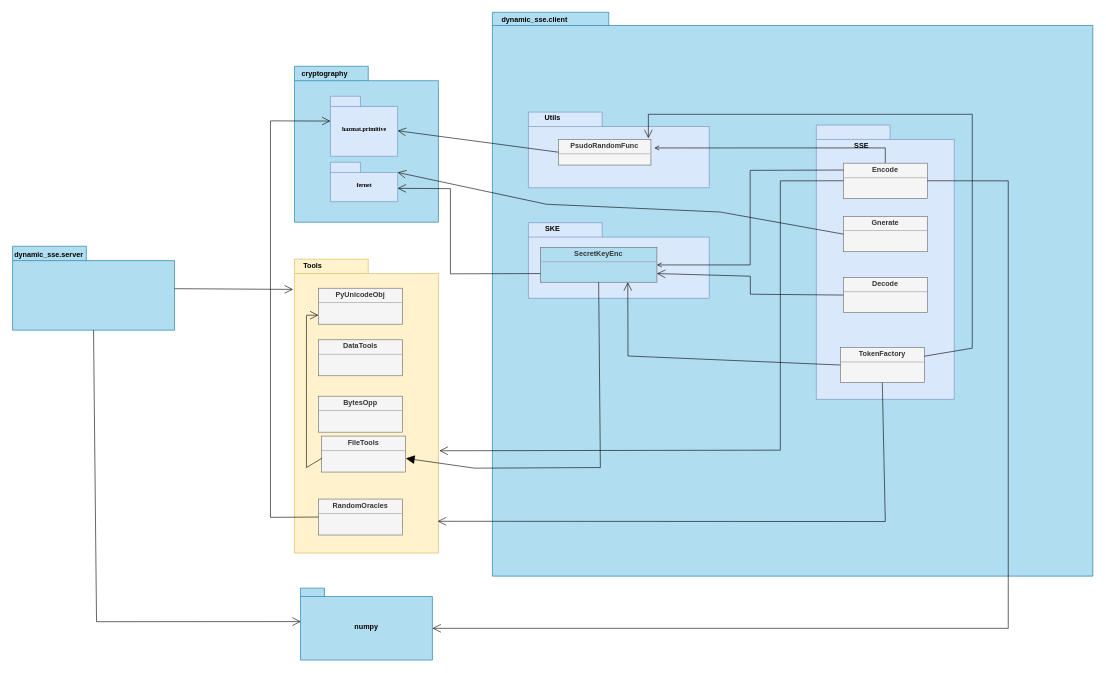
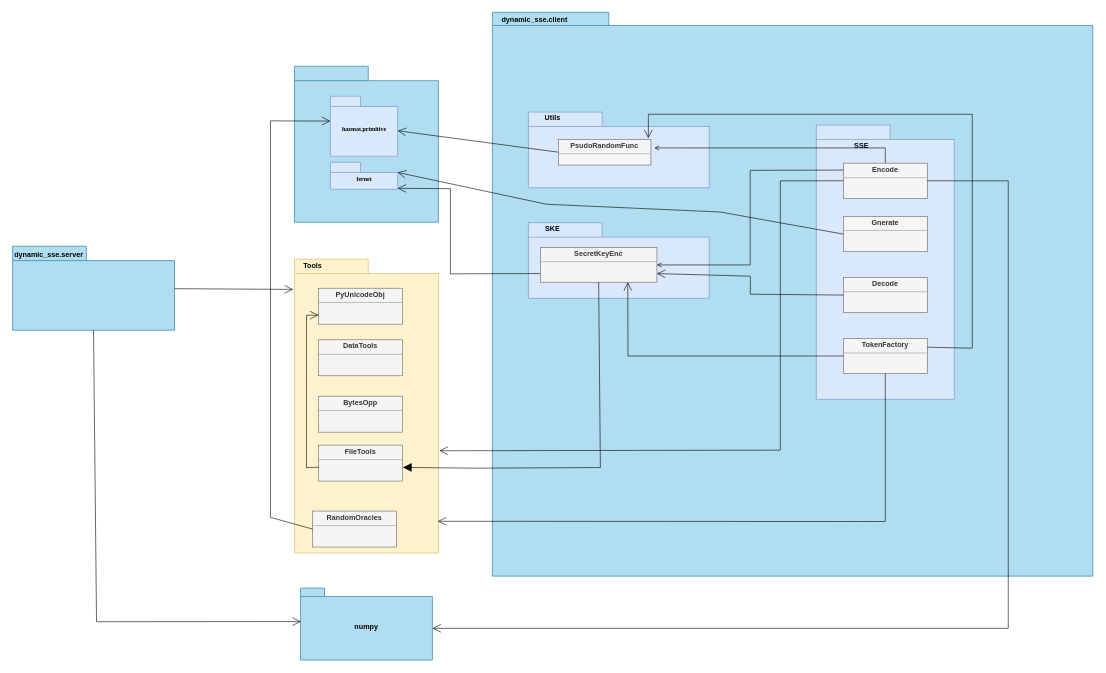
- <mxCell id="7" value="cryptography" style="text;align=center;fontStyle=1;verticalAlign=middle;spacingLeft=3;spacingRight=3;strokeColor=none;rotatable=0;points=[[0,0.5],[1,0.5]];portConstraint=eastwest;html=1;" parent="3" vertex="1"><mxGeometry x="20" width="80" height="26" as="geometry" /></mxCell>
- <mxCell id="6" value="fernet" style="shape=folder;fontStyle=1;spacingTop=10;tabWidth=50;tabHeight=17;tabPosition=left;html=1;rounded=0;shadow=0;comic=0;labelBackgroundColor=none;strokeWidth=1;fontFamily=Verdana;fontSize=10;align=center;fillColor=#dae8fc;strokeColor=#6c8ebf;" parent="3" vertex="1"><mxGeometry x="70" y="160" width="112" height="65.71" as="geometry" /></mxCell>
+ <mxCell id="6" value="fernet" style="shape=folder;fontStyle=1;spacingTop=10;tabWidth=50;tabHeight=17;tabPosition=left;html=1;rounded=0;shadow=0;comic=0;labelBackgroundColor=none;strokeWidth=1;fontFamily=Verdana;fontSize=10;align=center;fillColor=#dae8fc;strokeColor=#6c8ebf;" parent="3" vertex="1"><mxGeometry x="70" y="160" width="112" height="45" as="geometry" /></mxCell>
- <mxCell id="25" value="&lt;p style=&quot;margin:0px;margin-top:4px;text-align:center;&quot;&gt;&lt;b&gt;SecretKeyEnc&lt;/b&gt;&lt;/p&gt;&lt;hr size=&quot;1&quot;&gt;&lt;p style=&quot;margin:0px;margin-left:4px;&quot;&gt;&lt;/p&gt;&lt;p style=&quot;margin:0px;margin-left:4px;&quot;&gt;&lt;br&gt;&lt;/p&gt;" style="verticalAlign=top;align=left;overflow=fill;fontSize=12;fontFamily=Helvetica;html=1;whiteSpace=wrap;fillColor=#b1ddf0;fontColor=#333333;strokeColor=#666666;" parent="23" vertex="1"><mxGeometry x="20" y="42.36" width="194.25" height="57.64" as="geometry" /></mxCell>
+ <mxCell id="25" value="&lt;p style=&quot;margin:0px;margin-top:4px;text-align:center;&quot;&gt;&lt;b&gt;SecretKeyEnc&lt;/b&gt;&lt;/p&gt;&lt;hr size=&quot;1&quot;&gt;&lt;p style=&quot;margin:0px;margin-left:4px;&quot;&gt;&lt;/p&gt;&lt;p style=&quot;margin:0px;margin-left:4px;&quot;&gt;&lt;br&gt;&lt;/p&gt;" style="verticalAlign=top;align=left;overflow=fill;fontSize=12;fontFamily=Helvetica;html=1;whiteSpace=wrap;fillColor=#f5f5f5;fontColor=#333333;strokeColor=#666666;" parent="23" vertex="1"><mxGeometry x="20" y="42.36" width="194.25" height="57.64" as="geometry" /></mxCell>
- <mxCell id="20" value="&lt;p style=&quot;margin:0px;margin-top:4px;text-align:center;&quot;&gt;&lt;b&gt;TokenFactory&lt;/b&gt;&lt;/p&gt;&lt;hr size=&quot;1&quot;&gt;&lt;div style=&quot;height:2px;&quot;&gt;&lt;/div&gt;" style="verticalAlign=top;align=left;overflow=fill;fontSize=12;fontFamily=Helvetica;html=1;whiteSpace=wrap;fillColor=#f5f5f5;fontColor=#333333;strokeColor=#666666;" parent="14" vertex="1"><mxGeometry x="40" y="370.678" width="140" height="58.75" as="geometry" /></mxCell>
+ <mxCell id="20" value="&lt;p style=&quot;margin:0px;margin-top:4px;text-align:center;&quot;&gt;&lt;b&gt;TokenFactory&lt;/b&gt;&lt;/p&gt;&lt;hr size=&quot;1&quot;&gt;&lt;div style=&quot;height:2px;&quot;&gt;&lt;/div&gt;" style="verticalAlign=top;align=left;overflow=fill;fontSize=12;fontFamily=Helvetica;html=1;whiteSpace=wrap;fillColor=#f5f5f5;fontColor=#333333;strokeColor=#666666;" parent="14" vertex="1"><mxGeometry x="45" y="355.678" width="140" height="58.75" as="geometry" /></mxCell>
- <mxCell id="33" value="&lt;p style=&quot;margin:0px;margin-top:4px;text-align:center;&quot;&gt;&lt;b&gt;FileTools&lt;/b&gt;&lt;/p&gt;&lt;hr size=&quot;1&quot;&gt;&lt;div style=&quot;height:2px;&quot;&gt;&lt;/div&gt;" style="verticalAlign=top;align=left;overflow=fill;fontSize=12;fontFamily=Helvetica;html=1;whiteSpace=wrap;fillColor=#f5f5f5;fontColor=#333333;strokeColor=#666666;" parent="1" vertex="1"><mxGeometry x="535" y="726.5" width="140" height="60" as="geometry" /></mxCell>
+ <mxCell id="33" value="&lt;p style=&quot;margin:0px;margin-top:4px;text-align:center;&quot;&gt;&lt;b&gt;FileTools&lt;/b&gt;&lt;/p&gt;&lt;hr size=&quot;1&quot;&gt;&lt;div style=&quot;height:2px;&quot;&gt;&lt;/div&gt;" style="verticalAlign=top;align=left;overflow=fill;fontSize=12;fontFamily=Helvetica;html=1;whiteSpace=wrap;fillColor=#f5f5f5;fontColor=#333333;strokeColor=#666666;" parent="1" vertex="1"><mxGeometry x="530" y="741.5" width="140" height="60" as="geometry" /></mxCell>
- <mxCell id="34" value="&lt;p style=&quot;margin:0px;margin-top:4px;text-align:center;&quot;&gt;&lt;b&gt;RandomOracles&lt;/b&gt;&lt;/p&gt;&lt;hr size=&quot;1&quot;&gt;&lt;div style=&quot;height:2px;&quot;&gt;&lt;/div&gt;" style="verticalAlign=top;align=left;overflow=fill;fontSize=12;fontFamily=Helvetica;html=1;whiteSpace=wrap;fillColor=#f5f5f5;fontColor=#333333;strokeColor=#666666;" parent="1" vertex="1"><mxGeometry x="530" y="831.5" width="140" height="60" as="geometry" /></mxCell>
+ <mxCell id="34" value="&lt;p style=&quot;margin:0px;margin-top:4px;text-align:center;&quot;&gt;&lt;b&gt;RandomOracles&lt;/b&gt;&lt;/p&gt;&lt;hr size=&quot;1&quot;&gt;&lt;div style=&quot;height:2px;&quot;&gt;&lt;/div&gt;" style="verticalAlign=top;align=left;overflow=fill;fontSize=12;fontFamily=Helvetica;html=1;whiteSpace=wrap;fillColor=#f5f5f5;fontColor=#333333;strokeColor=#666666;" parent="1" vertex="1"><mxGeometry x="520" y="851.5" width="140" height="60" as="geometry" /></mxCell>
